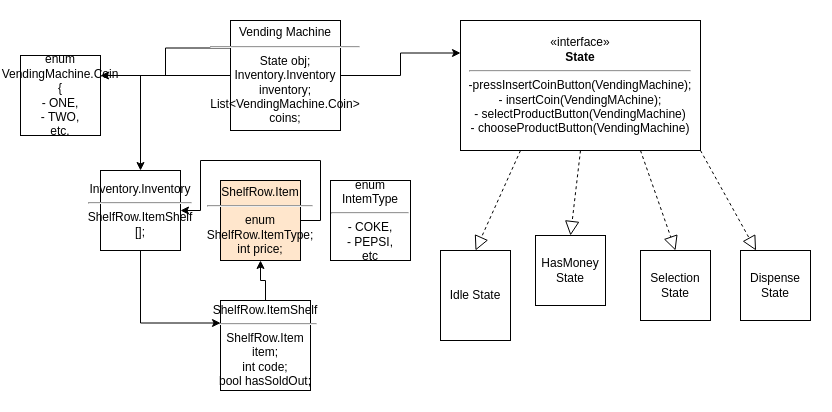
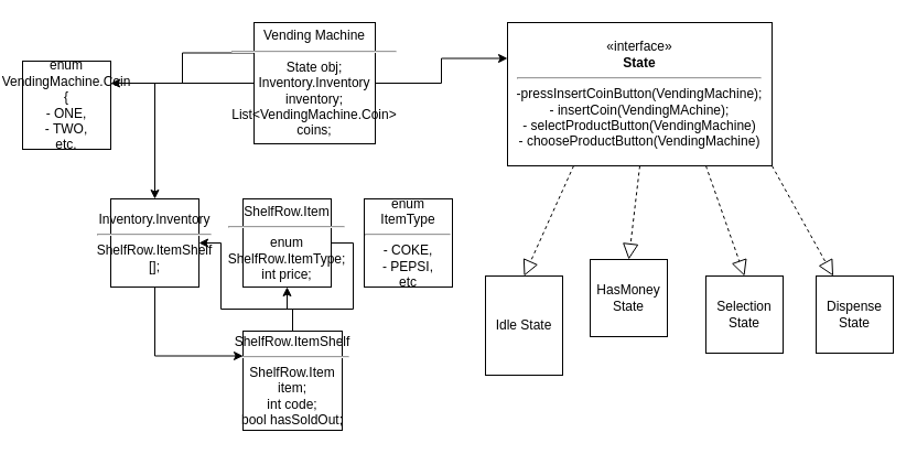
- <mxCell id="21" value="Inventory.Inventory&lt;hr&gt;ShelfRow.ItemShelf [];" style="whiteSpace=wrap;html=1;aspect=fixed;" vertex="1" parent="1"><mxGeometry x="100" y="170" width="80" height="80" as="geometry" /></mxCell>
+ <mxCell id="21" value="Inventory.Inventory&lt;hr&gt;ShelfRow.ItemShelf [];" style="whiteSpace=wrap;html=1;aspect=fixed;" vertex="1" parent="1"><mxGeometry x="100" y="180" width="80" height="80" as="geometry" /></mxCell>
- <mxCell id="16" value="ShelfRow.Item&lt;hr&gt;enum ShelfRow.ItemType;&lt;div&gt;int price;&lt;/div&gt;" style="whiteSpace=wrap;html=1;aspect=fixed;fillColor=#ffe6cc;" vertex="1" parent="1"><mxGeometry x="220" y="180" width="80" height="80" as="geometry" /></mxCell>
+ <mxCell id="16" value="ShelfRow.Item&lt;hr&gt;enum ShelfRow.ItemType;&lt;div&gt;int price;&lt;/div&gt;" style="whiteSpace=wrap;html=1;aspect=fixed;" vertex="1" parent="1"><mxGeometry x="220" y="180" width="80" height="80" as="geometry" /></mxCell>
- <mxCell id="17" value="enum IntemType&lt;hr&gt;- COKE,&lt;div&gt;- PEPSI,&lt;/div&gt;&lt;div&gt;etc&lt;/div&gt;" style="whiteSpace=wrap;html=1;aspect=fixed;" vertex="1" parent="1"><mxGeometry x="330" y="180" width="80" height="80" as="geometry" /></mxCell>
+ <mxCell id="17" value="enum ItemType&lt;hr&gt;- COKE,&lt;div&gt;- PEPSI,&lt;/div&gt;&lt;div&gt;etc&lt;/div&gt;" style="whiteSpace=wrap;html=1;aspect=fixed;" vertex="1" parent="1"><mxGeometry x="330" y="180" width="80" height="80" as="geometry" /></mxCell>
